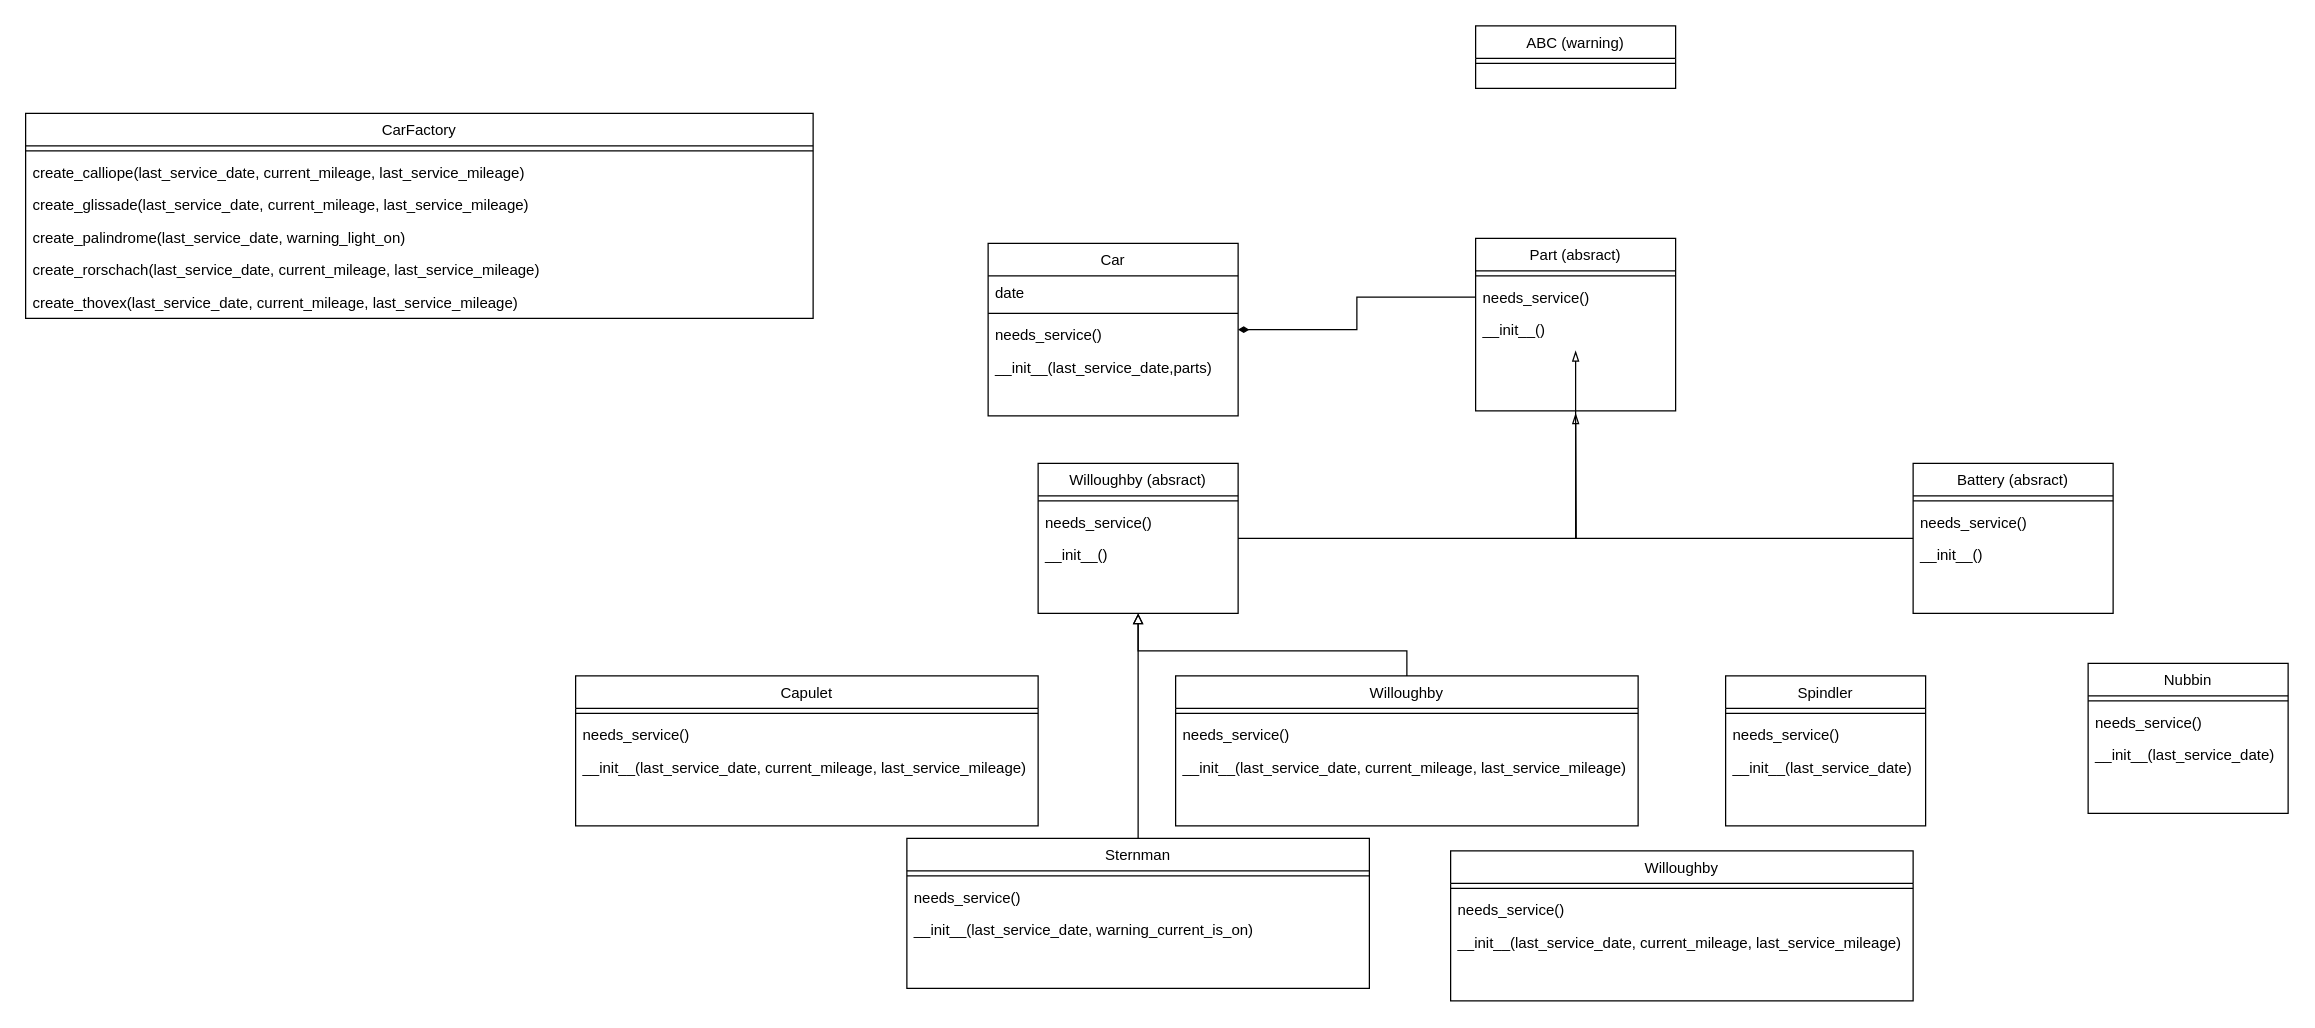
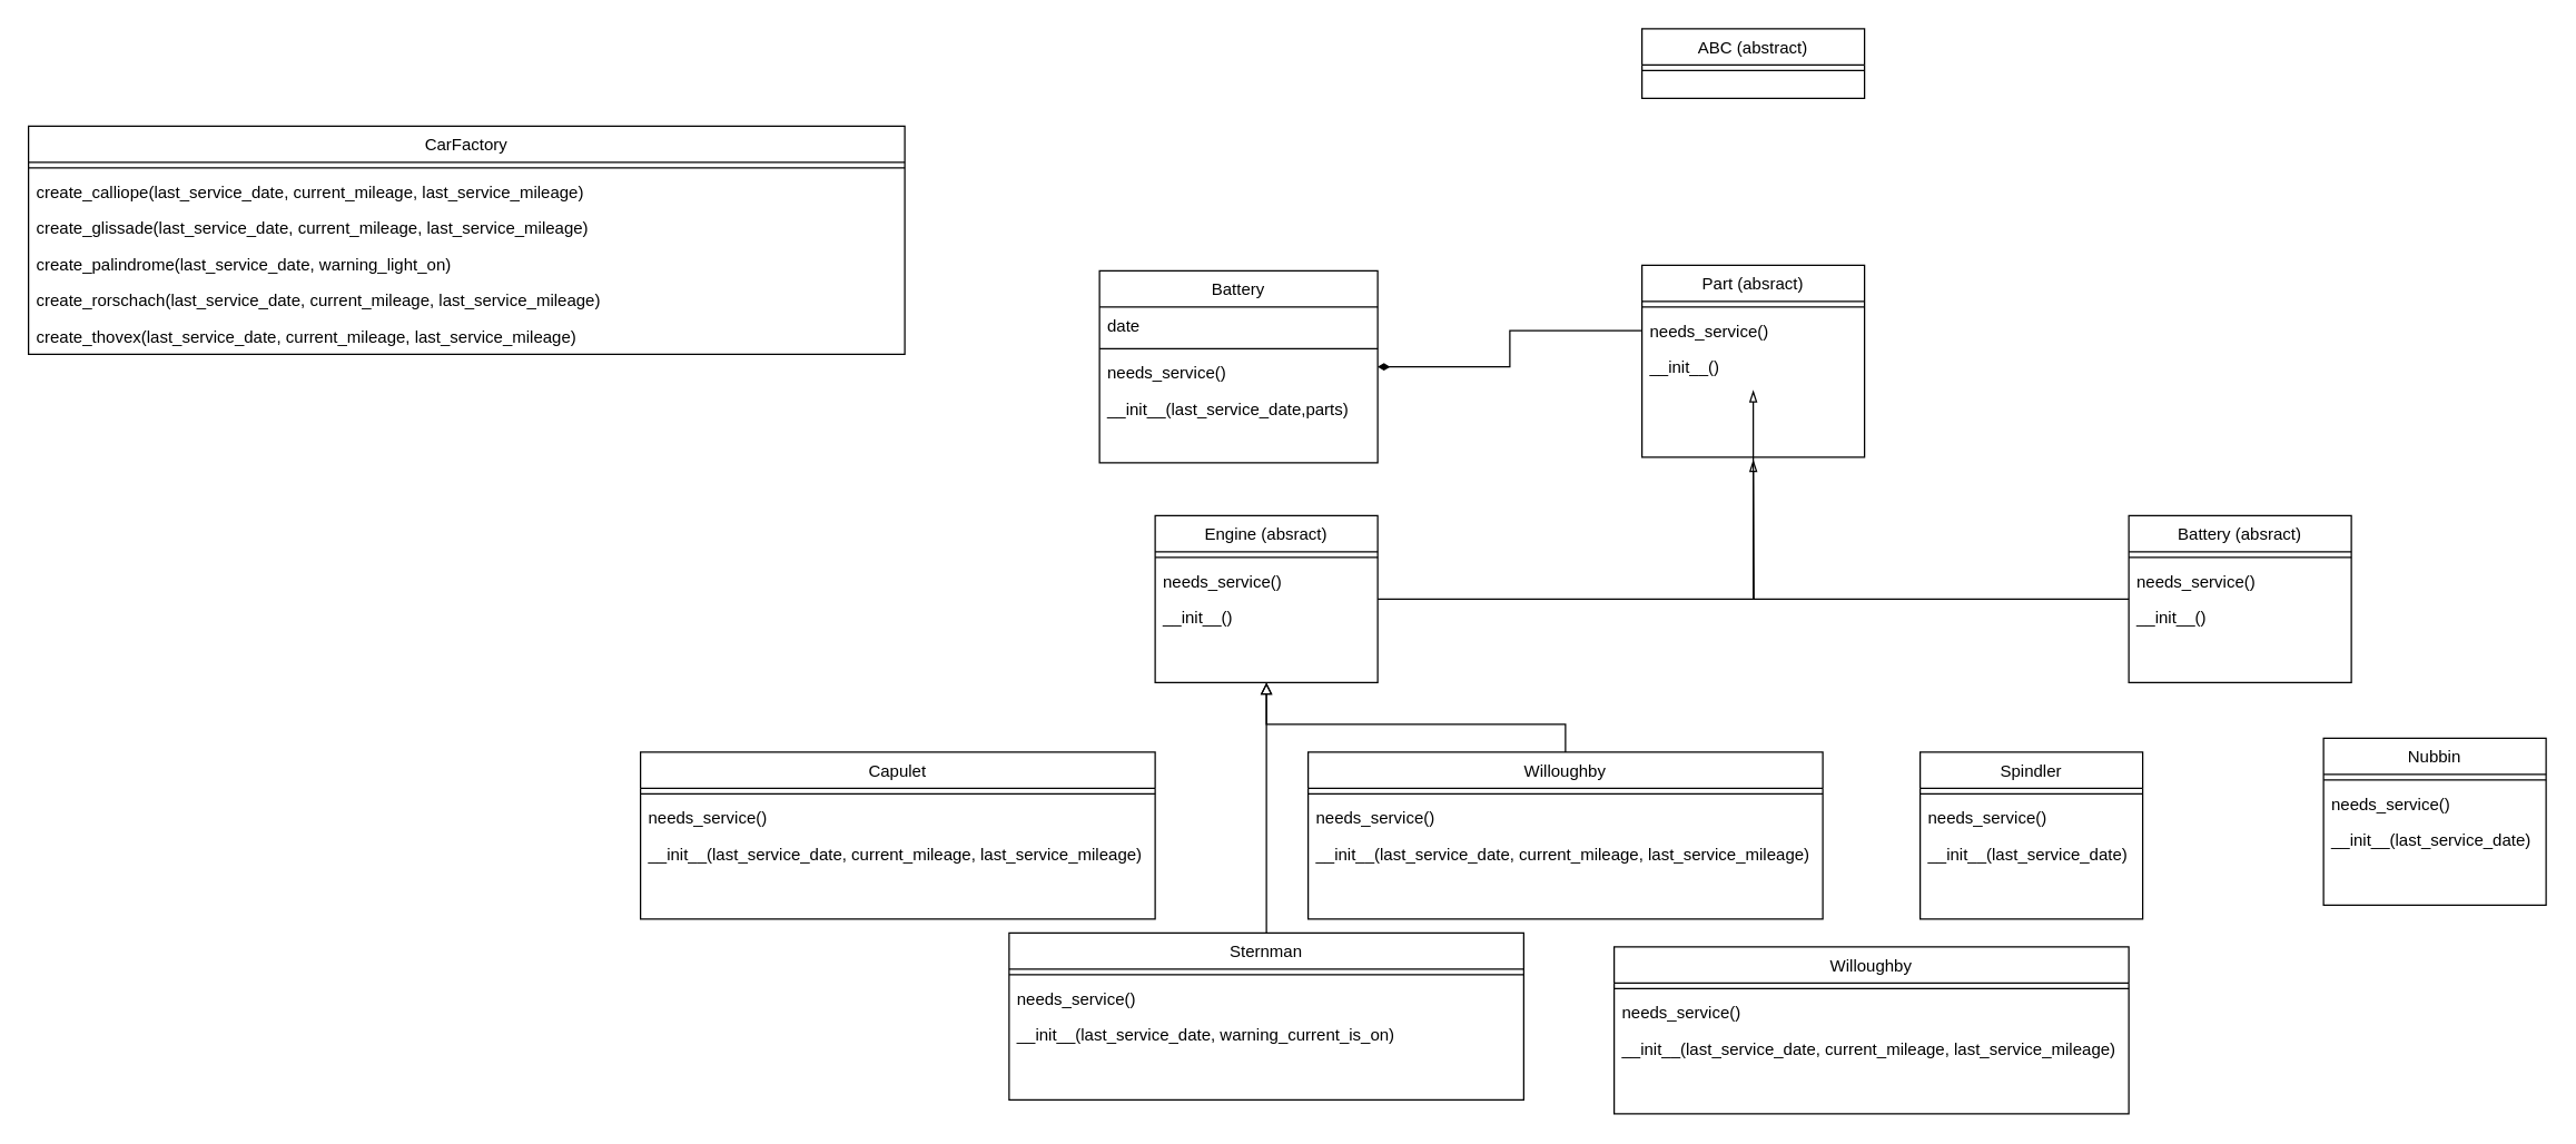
- <mxCell id="7" value="ABC (warning)" style="swimlane;fontStyle=0;align=center;verticalAlign=top;childLayout=stackLayout;horizontal=1;startSize=26;horizontalStack=0;resizeParent=1;resizeLast=0;collapsible=1;marginBottom=0;rounded=0;shadow=0;strokeWidth=1;" parent="1" vertex="1"><mxGeometry x="1180" y="20" width="160" height="50" as="geometry"><mxRectangle x="340" y="380" width="170" height="26" as="alternateBounds" /></mxGeometry></mxCell>
+ <mxCell id="7" value="ABC (abstract)" style="swimlane;fontStyle=0;align=center;verticalAlign=top;childLayout=stackLayout;horizontal=1;startSize=26;horizontalStack=0;resizeParent=1;resizeLast=0;collapsible=1;marginBottom=0;rounded=0;shadow=0;strokeWidth=1;" parent="1" vertex="1"><mxGeometry x="1180" y="20" width="160" height="50" as="geometry"><mxRectangle x="340" y="380" width="170" height="26" as="alternateBounds" /></mxGeometry></mxCell>
- <mxCell id="45" value="Car" style="swimlane;fontStyle=0;align=center;verticalAlign=top;childLayout=stackLayout;horizontal=1;startSize=26;horizontalStack=0;resizeParent=1;resizeLast=0;collapsible=1;marginBottom=0;rounded=0;shadow=0;strokeWidth=1;" vertex="1" parent="1"><mxGeometry x="790" y="194" width="200" height="138" as="geometry"><mxRectangle x="230" y="140" width="160" height="26" as="alternateBounds" /></mxGeometry></mxCell>
+ <mxCell id="45" value="Battery" style="swimlane;fontStyle=0;align=center;verticalAlign=top;childLayout=stackLayout;horizontal=1;startSize=26;horizontalStack=0;resizeParent=1;resizeLast=0;collapsible=1;marginBottom=0;rounded=0;shadow=0;strokeWidth=1;" vertex="1" parent="1"><mxGeometry x="790" y="194" width="200" height="138" as="geometry"><mxRectangle x="230" y="140" width="160" height="26" as="alternateBounds" /></mxGeometry></mxCell>
- <mxCell id="3" value="Willoughby (absract)" style="swimlane;fontStyle=0;align=center;verticalAlign=top;childLayout=stackLayout;horizontal=1;startSize=26;horizontalStack=0;resizeParent=1;resizeLast=0;collapsible=1;marginBottom=0;rounded=0;shadow=0;strokeWidth=1;" parent="1" vertex="1"><mxGeometry x="830" y="370" width="160" height="120" as="geometry"><mxRectangle x="230" y="140" width="160" height="26" as="alternateBounds" /></mxGeometry></mxCell>
+ <mxCell id="3" value="Engine (absract)" style="swimlane;fontStyle=0;align=center;verticalAlign=top;childLayout=stackLayout;horizontal=1;startSize=26;horizontalStack=0;resizeParent=1;resizeLast=0;collapsible=1;marginBottom=0;rounded=0;shadow=0;strokeWidth=1;" parent="1" vertex="1"><mxGeometry x="830" y="370" width="160" height="120" as="geometry"><mxRectangle x="230" y="140" width="160" height="26" as="alternateBounds" /></mxGeometry></mxCell>
